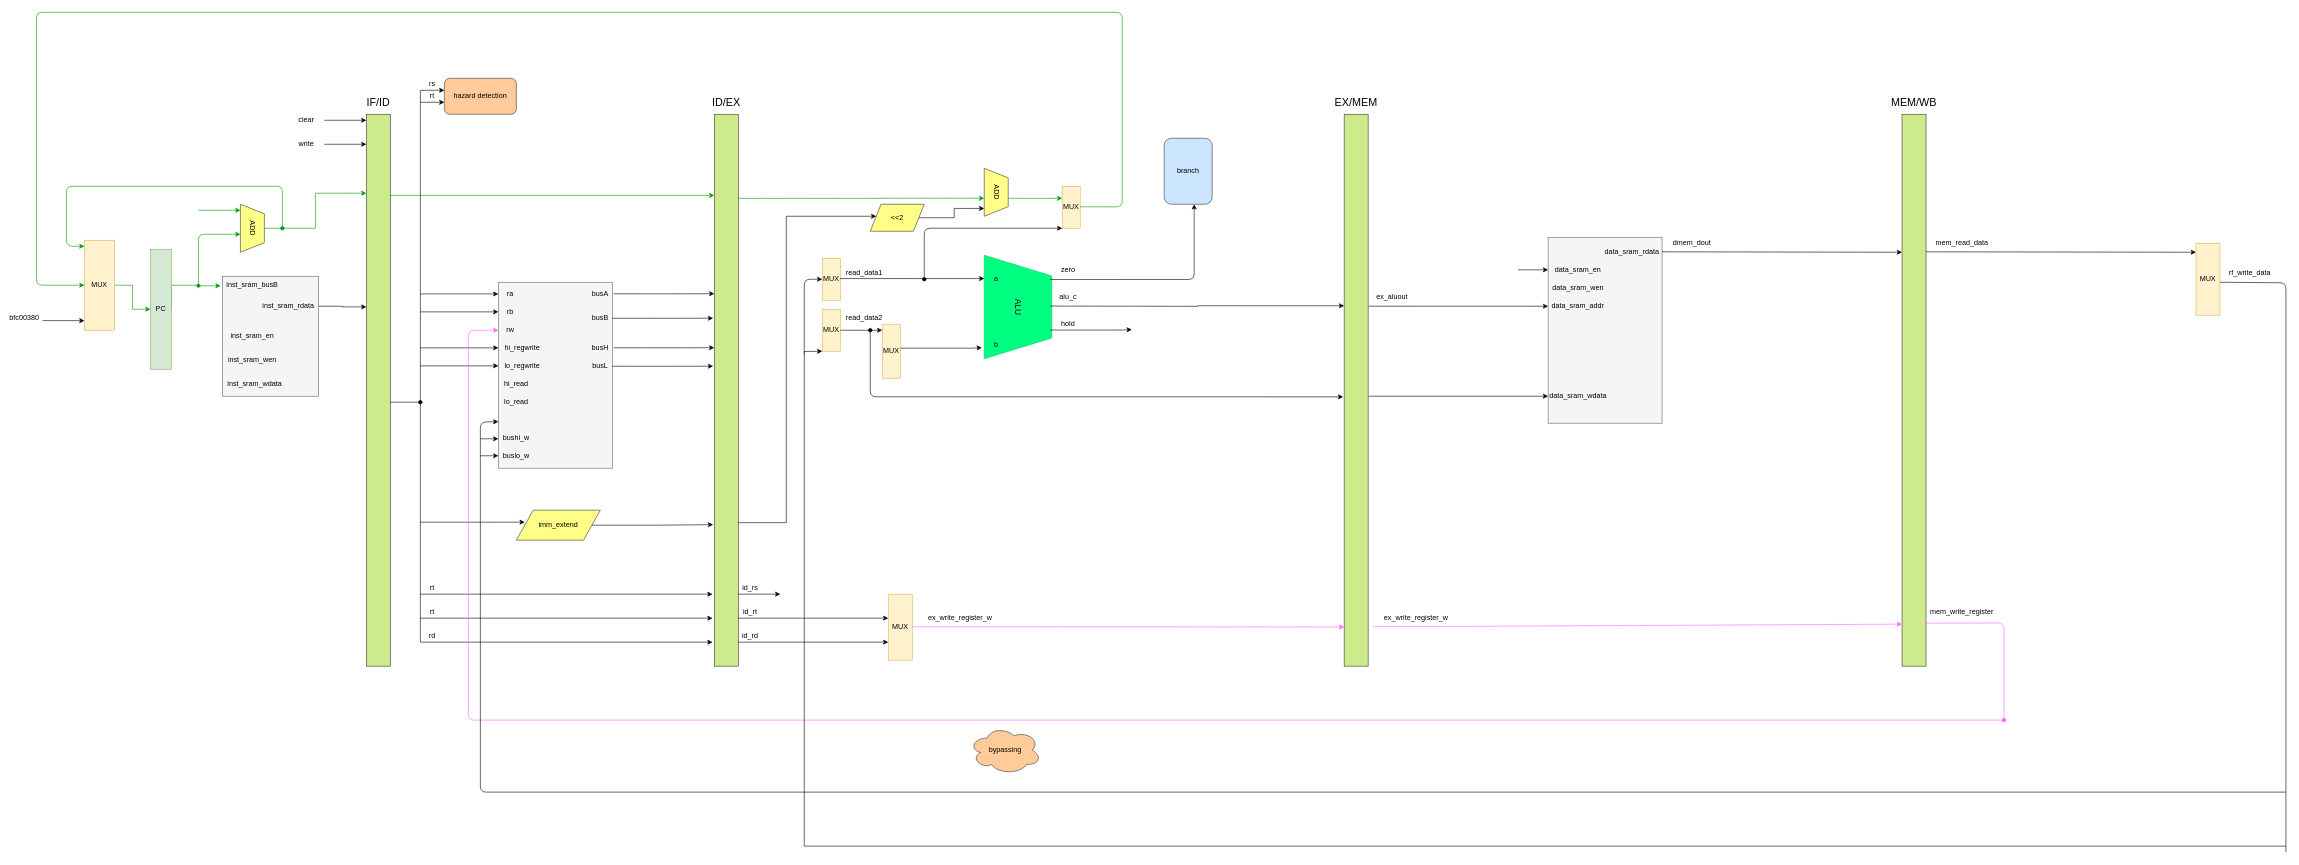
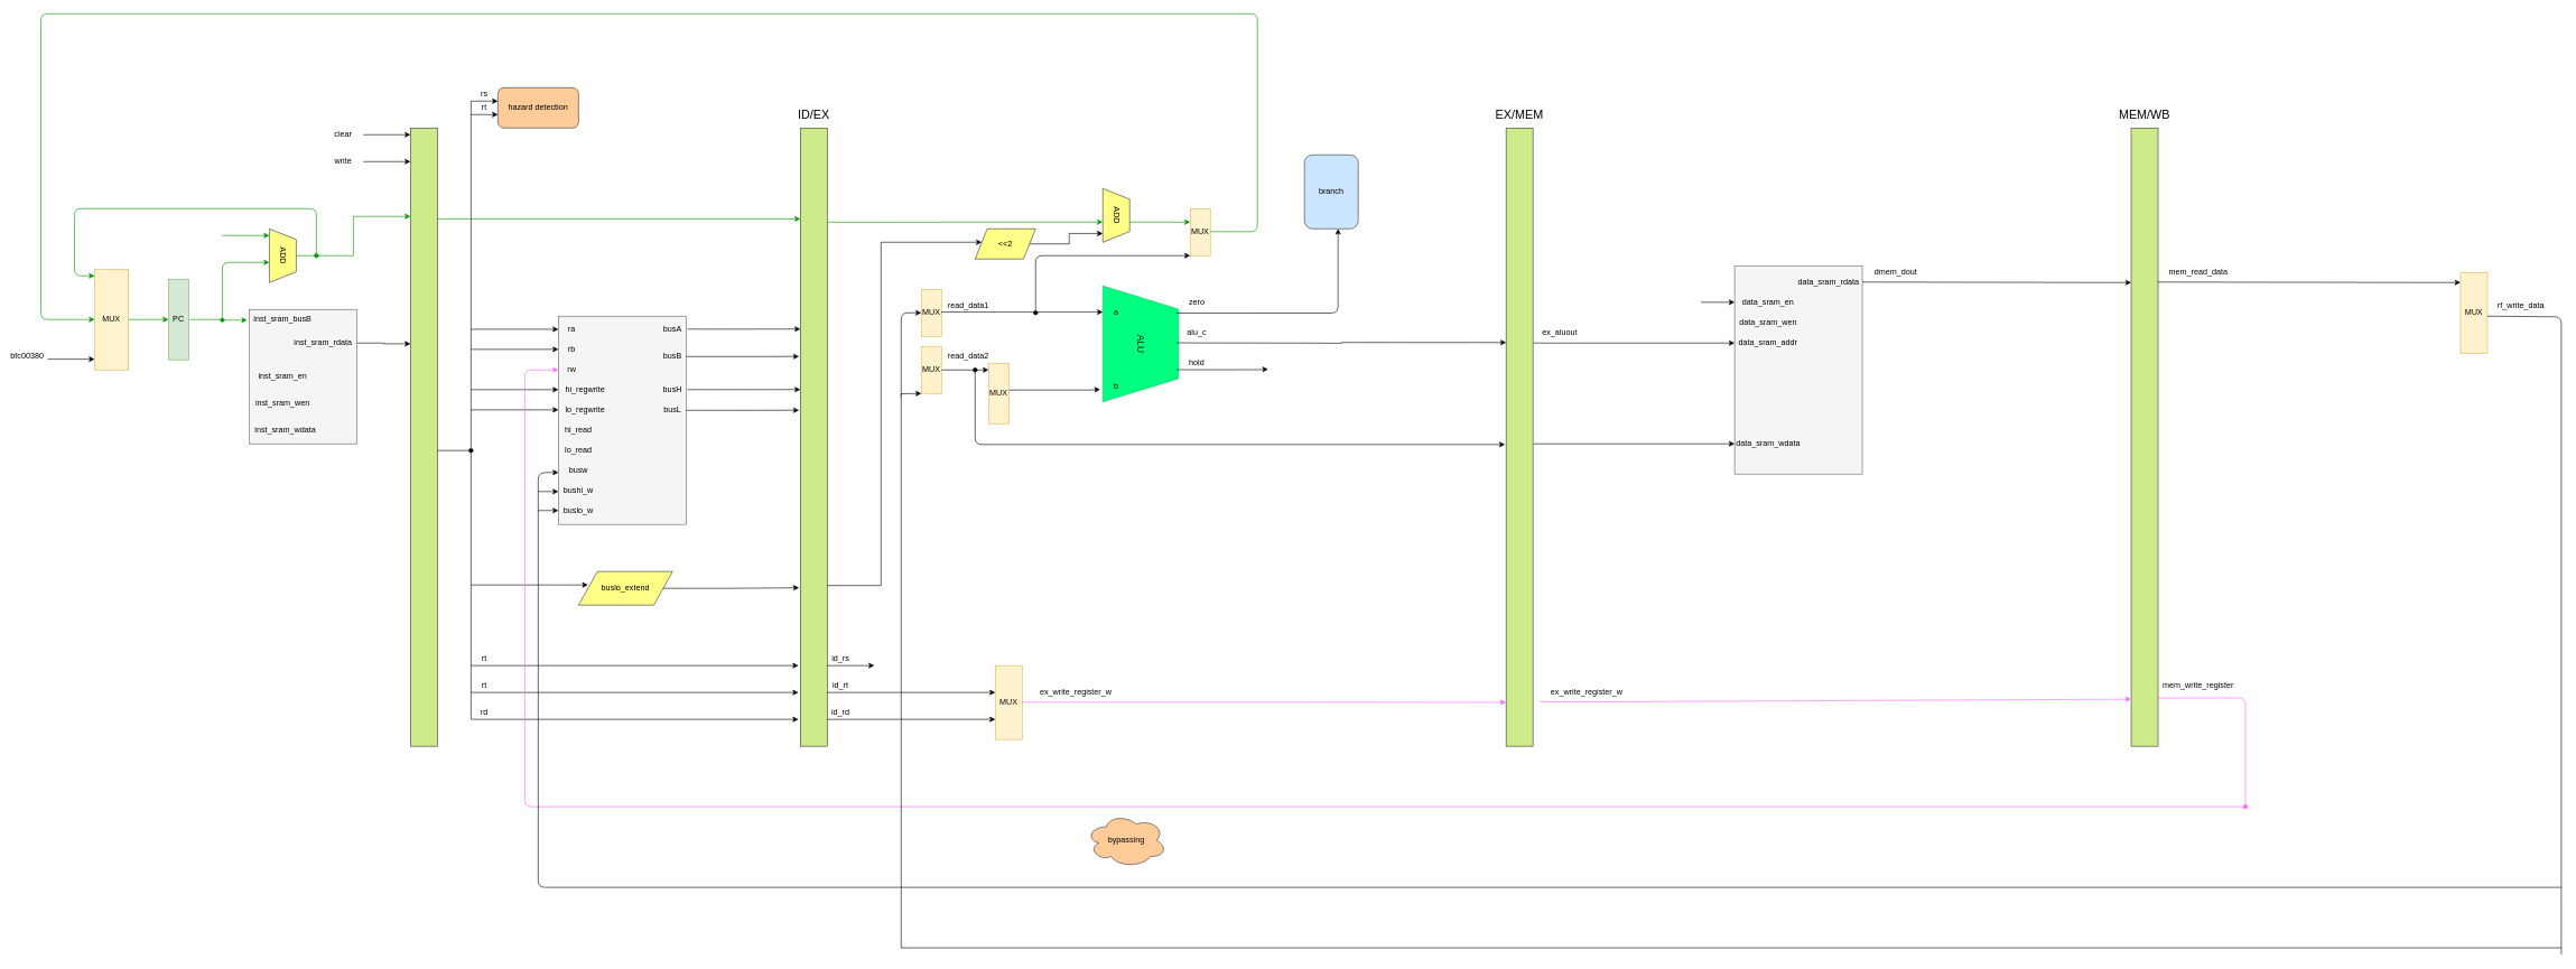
- <mxCell id="18" value="&lt;font style=&quot;font-size: 18px&quot;&gt;IF/ID&lt;/font&gt;" style="text;html=1;strokeColor=none;fillColor=none;align=center;verticalAlign=middle;whiteSpace=wrap;rounded=0;" vertex="1" parent="1"><mxGeometry x="610" y="160" width="40" height="20" as="geometry" /></mxCell>
- <mxCell id="5" value="PC" style="rounded=0;whiteSpace=wrap;html=1;fillColor=#d5e8d4;strokeColor=#82b366;" vertex="1" parent="1"><mxGeometry x="250" y="415" width="35" height="200" as="geometry" /></mxCell>
+ <mxCell id="5" value="PC" style="rounded=0;whiteSpace=wrap;html=1;fillColor=#d5e8d4;strokeColor=#82b366;" vertex="1" parent="1"><mxGeometry x="250" y="415" width="30" height="120" as="geometry" /></mxCell>
+ <mxCell id="34" value="busw" style="text;html=1;strokeColor=none;fillColor=none;align=center;verticalAlign=middle;whiteSpace=wrap;rounded=0;" vertex="1" parent="1"><mxGeometry x="840" y="690" width="40" height="20" as="geometry" /></mxCell>
- <mxCell id="54" value="imm_extend" style="shape=parallelogram;perimeter=parallelogramPerimeter;whiteSpace=wrap;html=1;fillColor=#ffff88;strokeColor=#36393d;" vertex="1" parent="1"><mxGeometry x="860" y="850" width="140" height="50" as="geometry" /></mxCell>
+ <mxCell id="54" value="buslo_extend" style="shape=parallelogram;perimeter=parallelogramPerimeter;whiteSpace=wrap;html=1;fillColor=#ffff88;strokeColor=#36393d;" vertex="1" parent="1"><mxGeometry x="860" y="850" width="140" height="50" as="geometry" /></mxCell>
